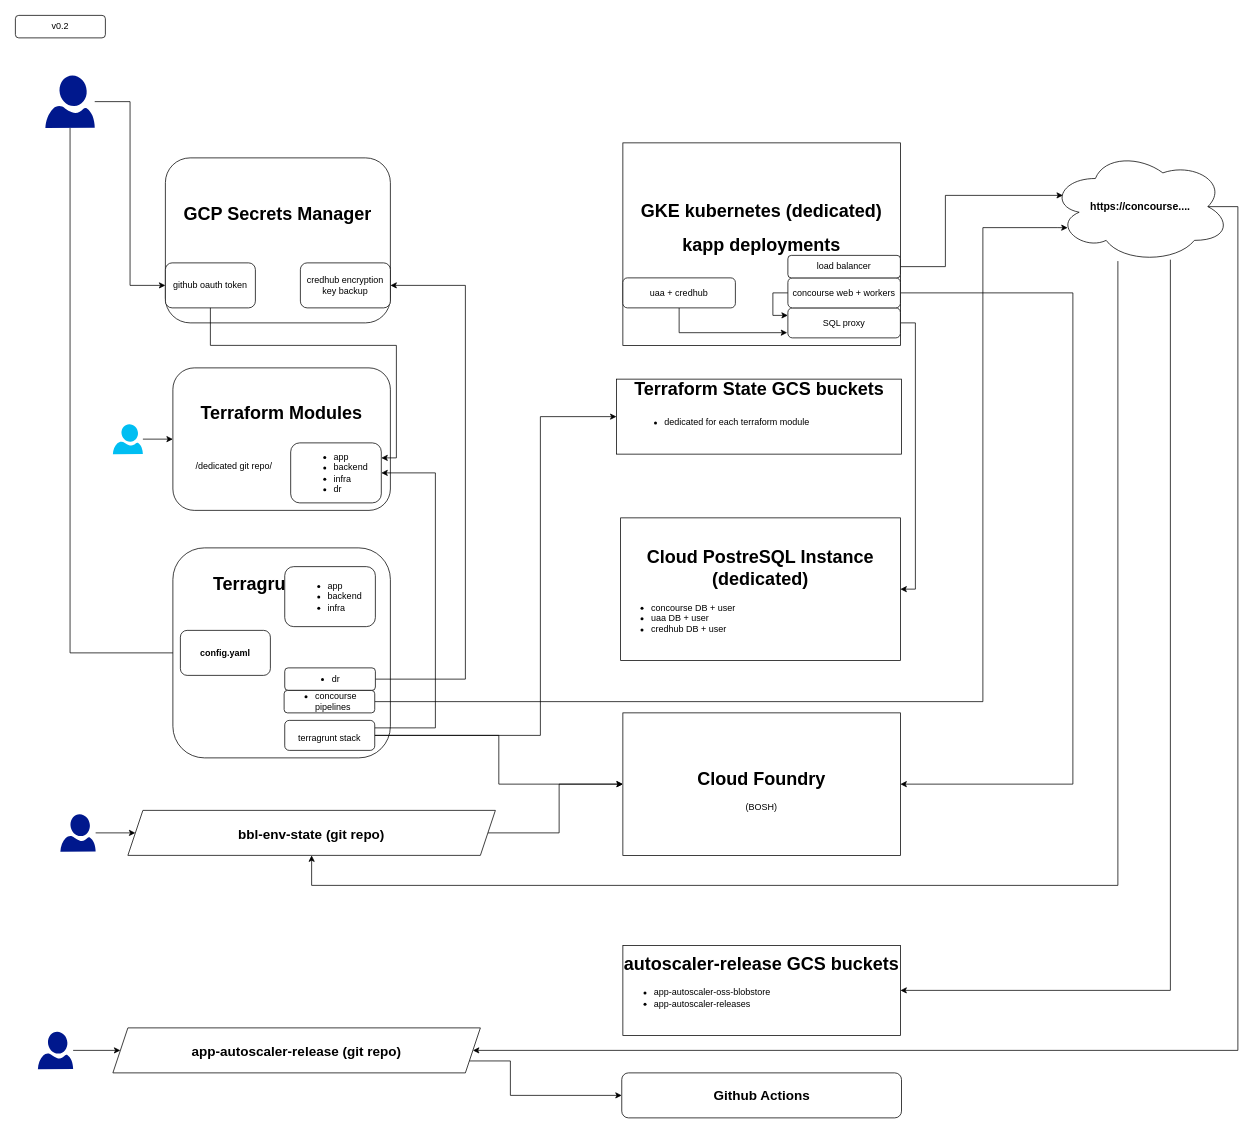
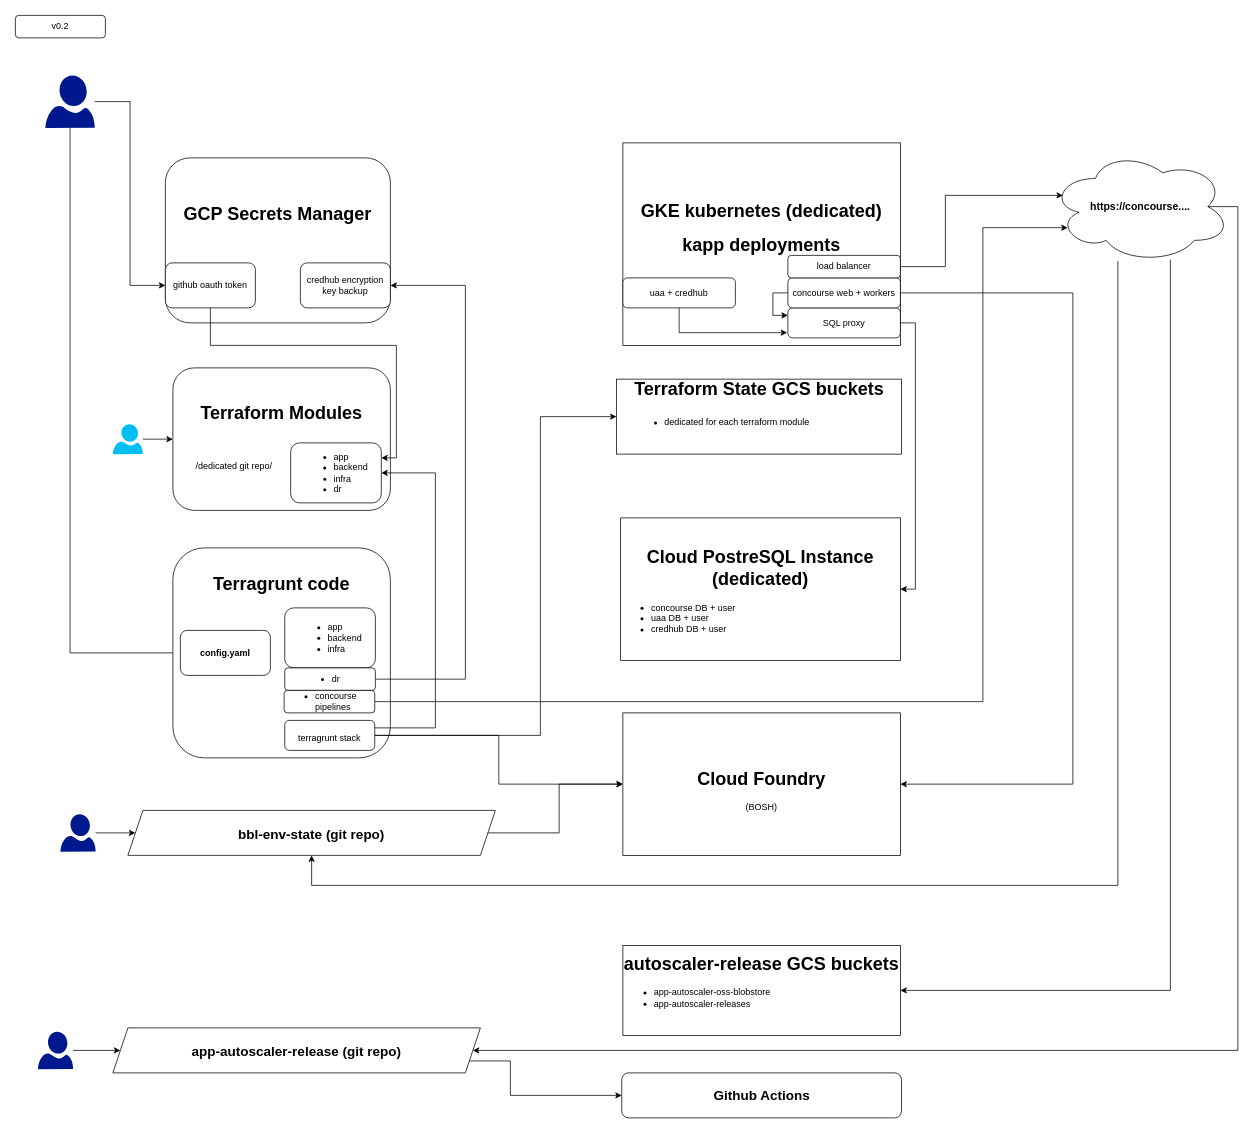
- <mxCell id="15" value="&lt;p&gt;&lt;/p&gt;&lt;ul style=&quot;font-size: 12px;&quot;&gt;&lt;li style=&quot;text-align: left;&quot;&gt;&lt;span style=&quot;background-color: initial;&quot;&gt;app&lt;/span&gt;&lt;/li&gt;&lt;li style=&quot;text-align: left;&quot;&gt;&lt;span style=&quot;background-color: initial;&quot;&gt;backend&lt;/span&gt;&lt;/li&gt;&lt;li style=&quot;text-align: left;&quot;&gt;&lt;span style=&quot;background-color: initial;&quot;&gt;infra&lt;/span&gt;&lt;/li&gt;&lt;/ul&gt;&lt;p&gt;&lt;/p&gt;" style="rounded=1;whiteSpace=wrap;html=1;fontSize=24;" vertex="1" parent="1"><mxGeometry x="379.163" y="755" width="120.833" height="80" as="geometry" /></mxCell>
+ <mxCell id="15" value="&lt;p&gt;&lt;/p&gt;&lt;ul style=&quot;font-size: 12px;&quot;&gt;&lt;li style=&quot;text-align: left;&quot;&gt;&lt;span style=&quot;background-color: initial;&quot;&gt;app&lt;/span&gt;&lt;/li&gt;&lt;li style=&quot;text-align: left;&quot;&gt;&lt;span style=&quot;background-color: initial;&quot;&gt;backend&lt;/span&gt;&lt;/li&gt;&lt;li style=&quot;text-align: left;&quot;&gt;&lt;span style=&quot;background-color: initial;&quot;&gt;infra&lt;/span&gt;&lt;/li&gt;&lt;/ul&gt;&lt;p&gt;&lt;/p&gt;" style="rounded=1;whiteSpace=wrap;html=1;fontSize=24;" vertex="1" parent="1"><mxGeometry x="379.163" y="810" width="120.833" height="80" as="geometry" /></mxCell>
